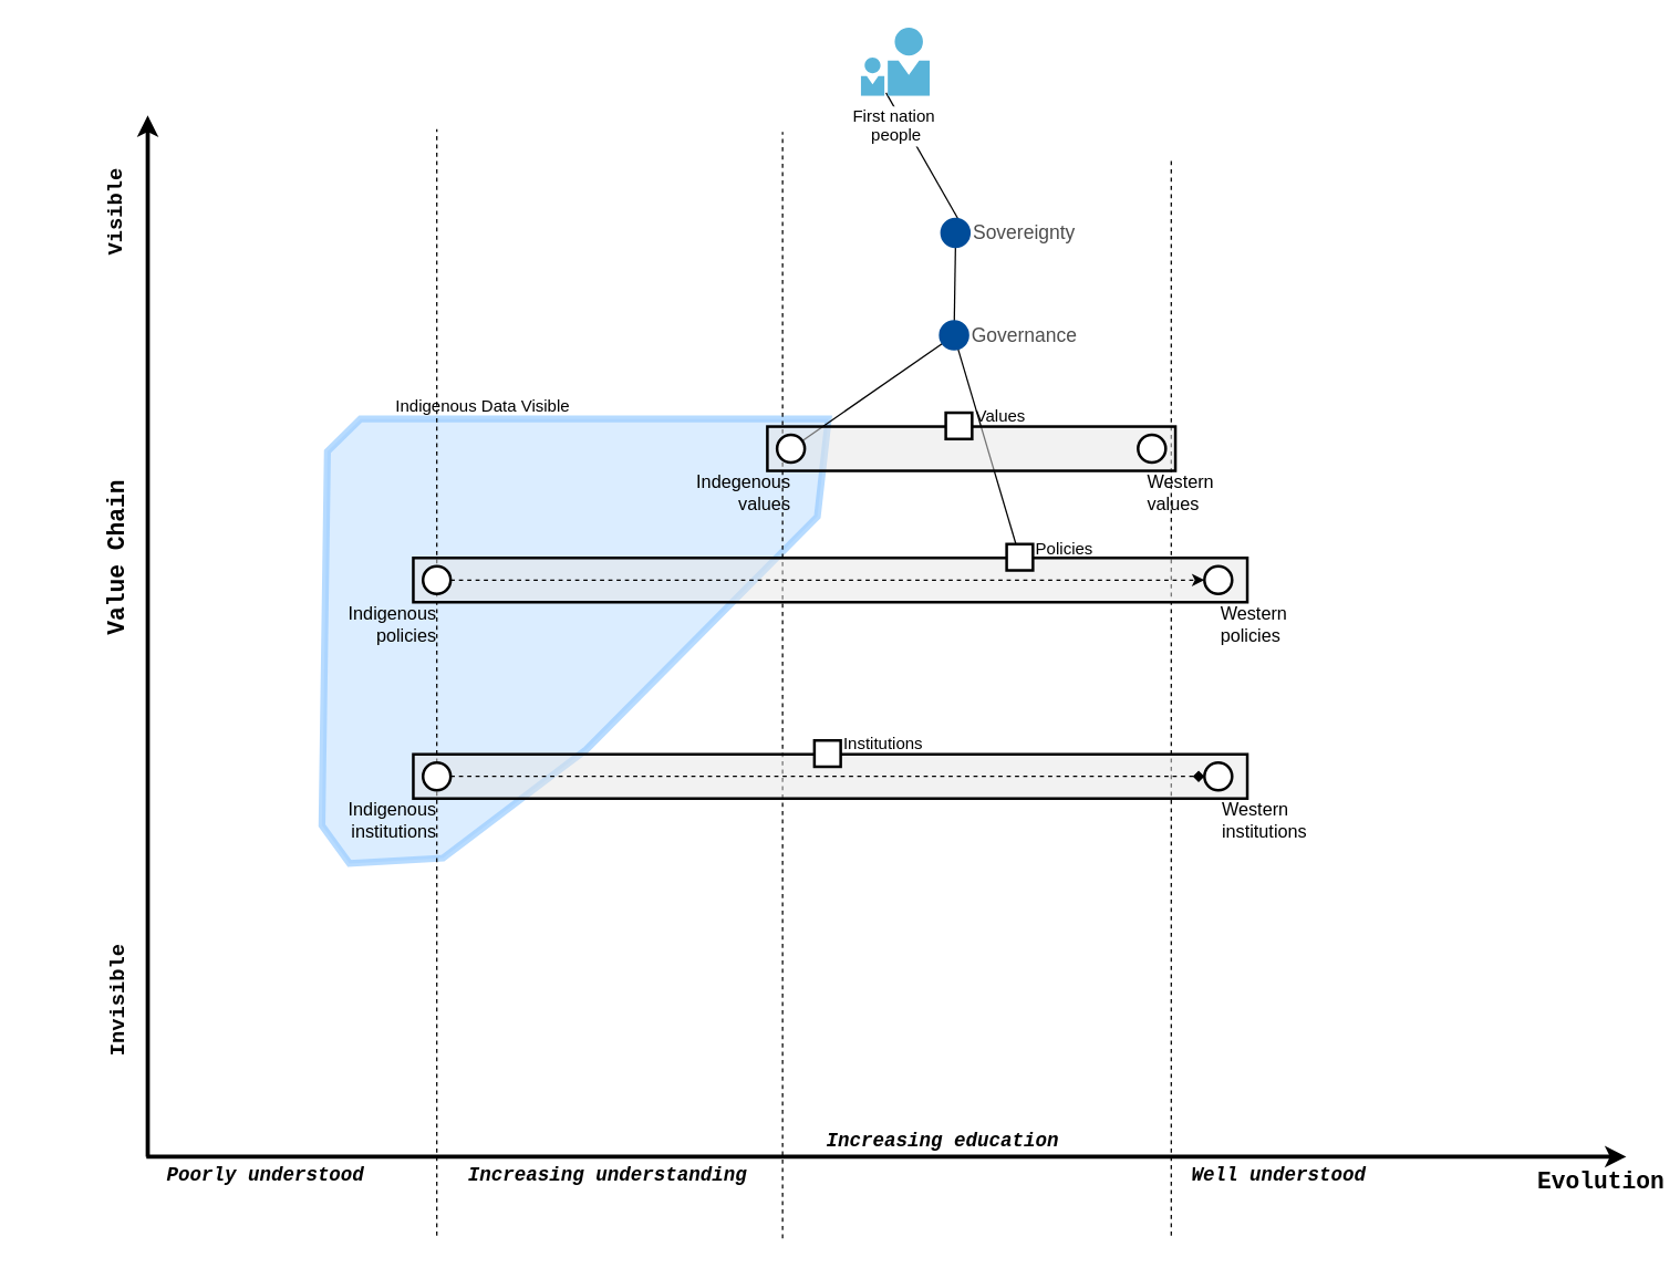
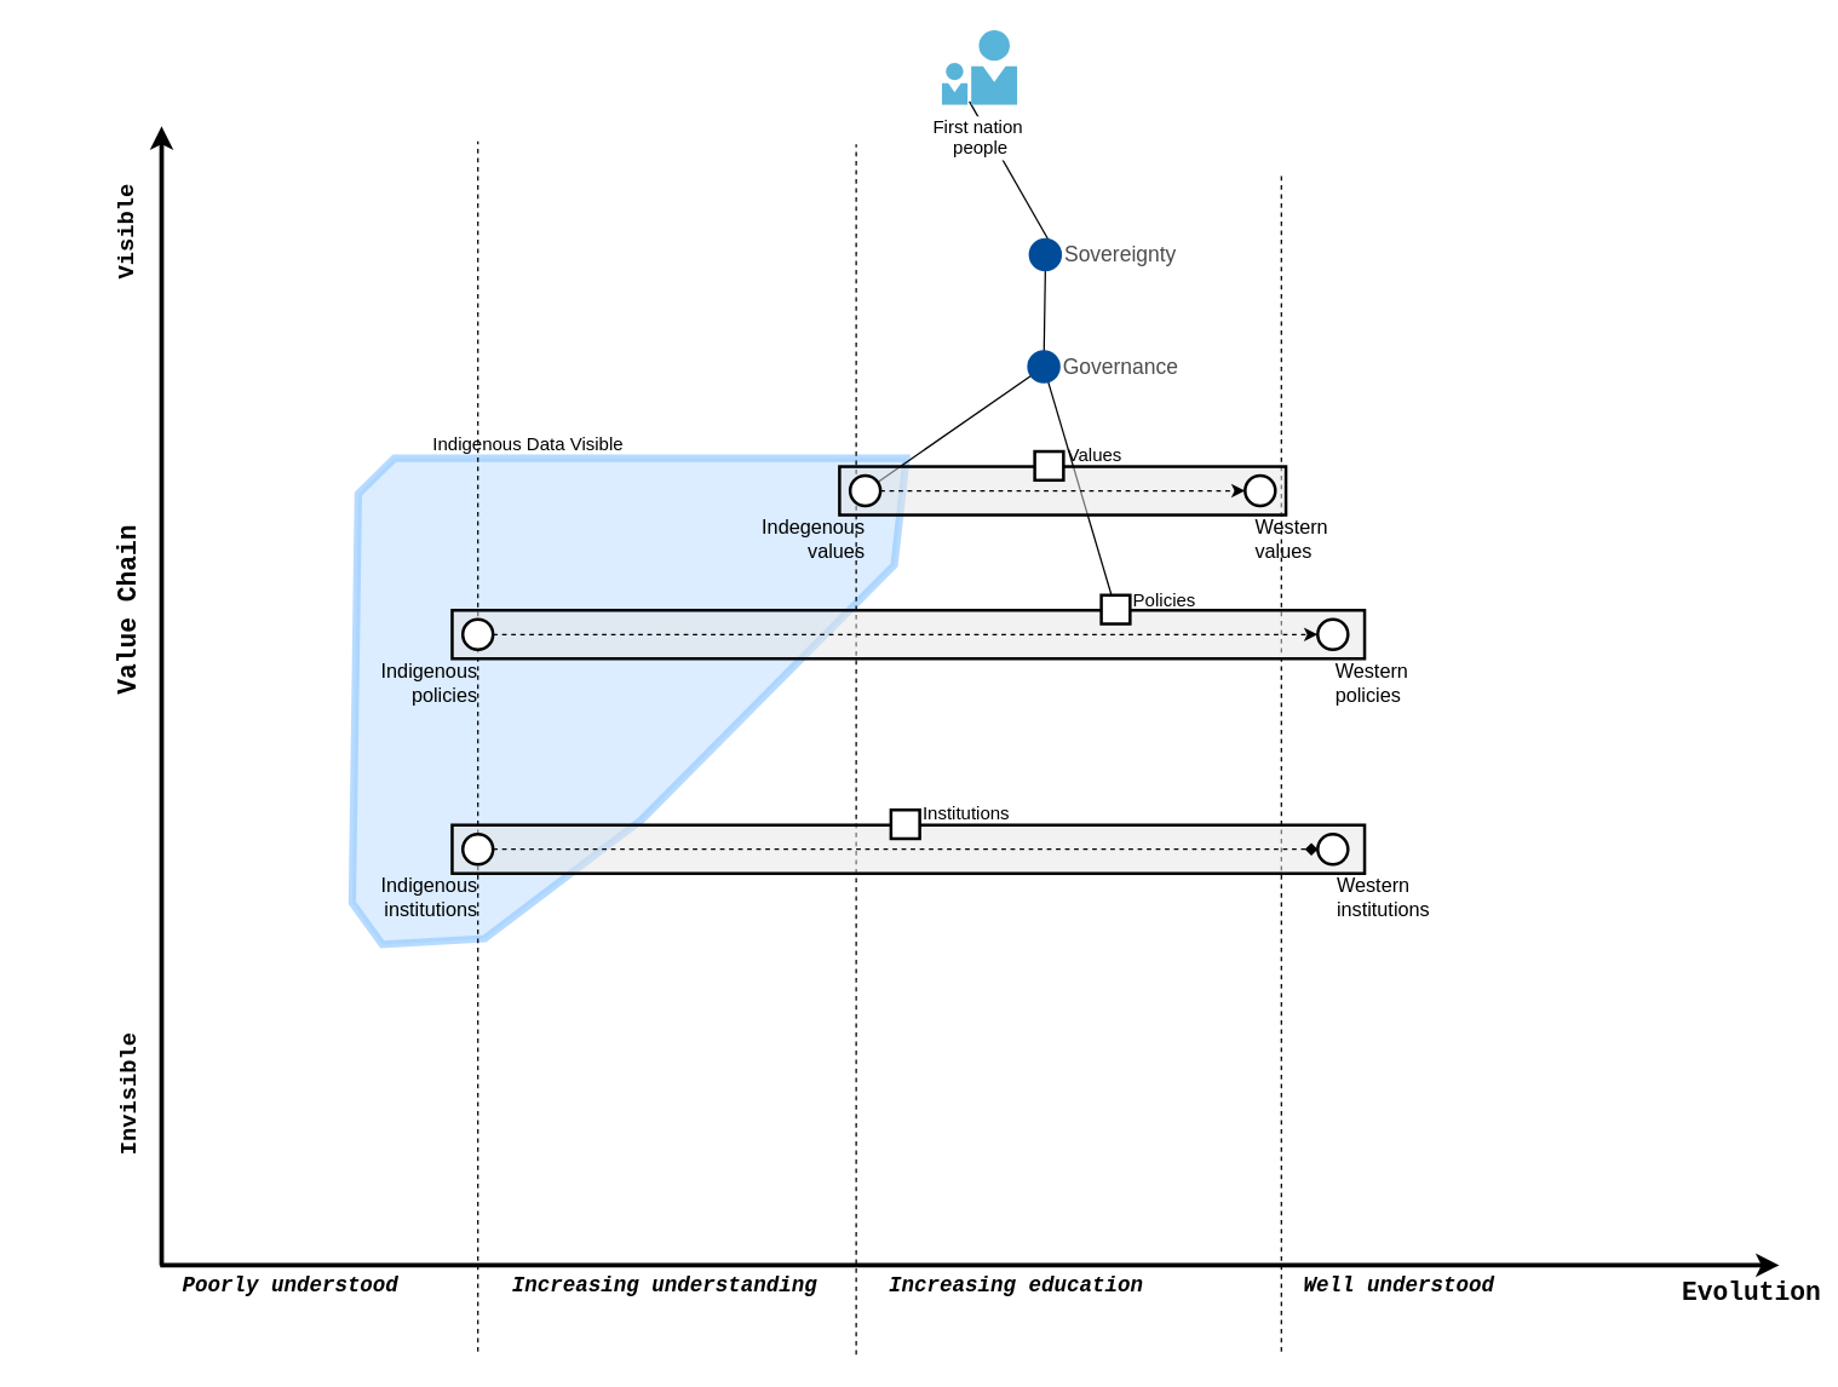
+ <mxCell id="28" value="" style="endArrow=classic;html=1;rounded=0;exitX=1;exitY=0.5;exitDx=0;exitDy=0;entryX=0;entryY=0.5;entryDx=0;entryDy=0;strokeWidth=1;dashed=1;" edge="1" parent="23" source="26" target="27"><mxGeometry width="50" height="50" relative="1" as="geometry"><mxPoint x="89" y="145" as="sourcePoint" /><mxPoint x="139" y="95" as="targetPoint" /></mxGeometry></mxCell>
- <mxCell id="10" value="&lt;i&gt;Increasing education&lt;/i&gt;" style="text;html=1;strokeColor=none;fillColor=none;align=left;verticalAlign=top;whiteSpace=wrap;rounded=0;labelPosition=center;verticalLabelPosition=middle;fontFamily=Courier New;fontStyle=1;fontSize=14;" vertex="1" parent="1"><mxGeometry x="595" y="810" width="184" height="28" as="geometry" /></mxCell>
+ <mxCell id="10" value="&lt;i&gt;Increasing education&lt;/i&gt;" style="text;html=1;strokeColor=none;fillColor=none;align=left;verticalAlign=top;whiteSpace=wrap;rounded=0;labelPosition=center;verticalLabelPosition=middle;fontFamily=Courier New;fontStyle=1;fontSize=14;" vertex="1" parent="1"><mxGeometry x="585" y="835" width="184" height="28" as="geometry" /></mxCell>
